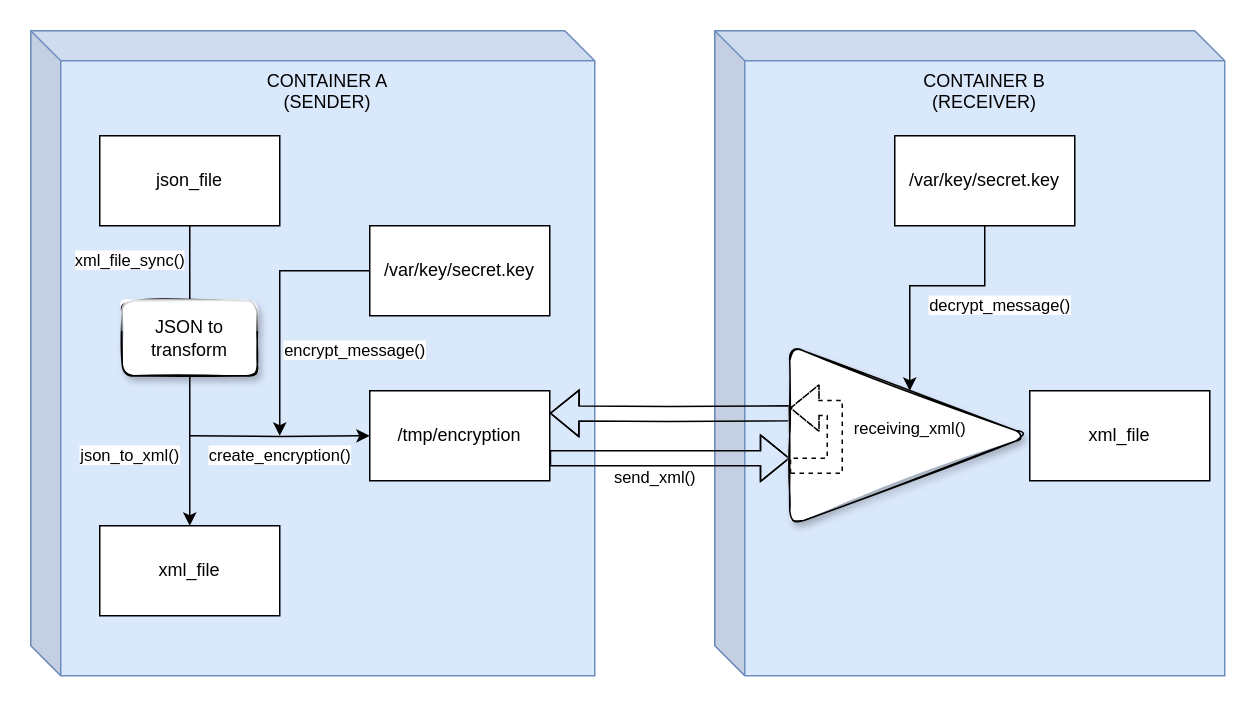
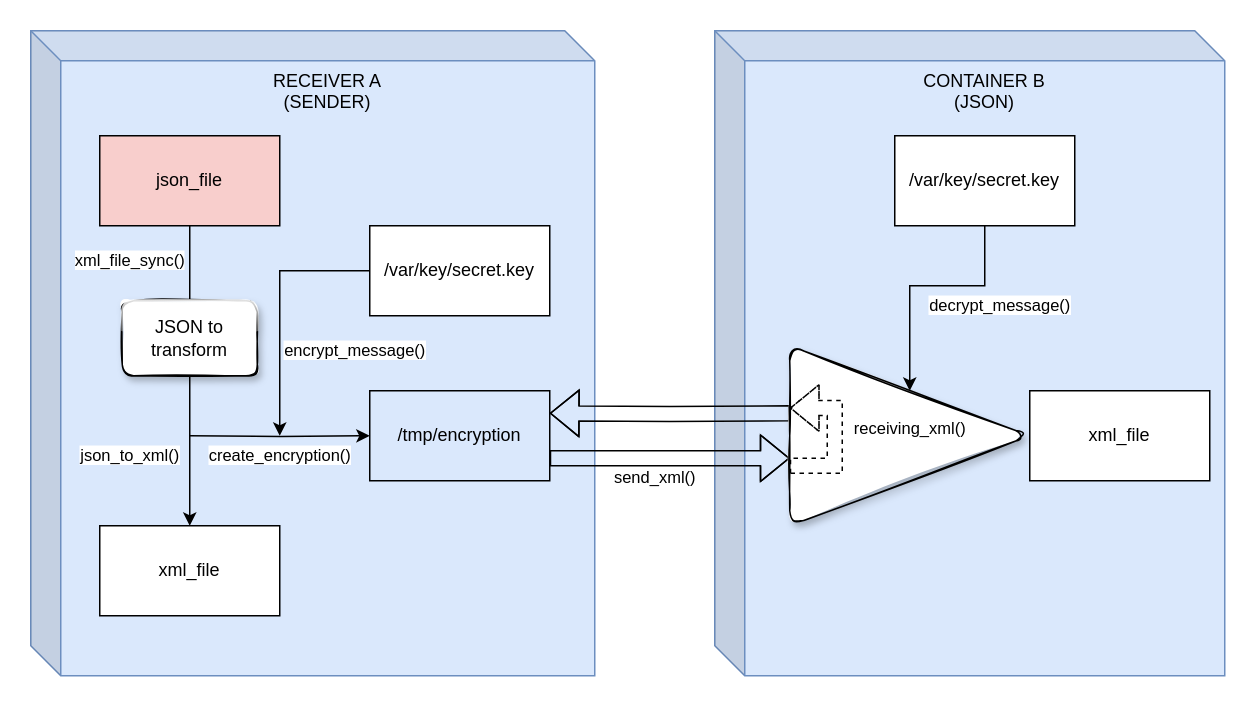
- <mxCell id="2" value="CONTAINER A&lt;br&gt;(SENDER)" style="shape=cube;whiteSpace=wrap;html=1;boundedLbl=1;backgroundOutline=1;darkOpacity=0.05;darkOpacity2=0.1;rounded=1;fontFamily=Helvetica;align=center;verticalAlign=top;fillColor=#dae8fc;strokeColor=#6c8ebf;" vertex="1" parent="1"><mxGeometry x="20" y="20" width="376" height="430" as="geometry" /></mxCell>
+ <mxCell id="2" value="RECEIVER A&lt;br&gt;(SENDER)" style="shape=cube;whiteSpace=wrap;html=1;boundedLbl=1;backgroundOutline=1;darkOpacity=0.05;darkOpacity2=0.1;rounded=1;fontFamily=Helvetica;align=center;verticalAlign=top;fillColor=#dae8fc;strokeColor=#6c8ebf;" vertex="1" parent="1"><mxGeometry x="20" y="20" width="376" height="430" as="geometry" /></mxCell>
- <mxCell id="3" value="CONTAINER B&lt;br&gt;(RECEIVER)" style="shape=cube;whiteSpace=wrap;html=1;boundedLbl=1;backgroundOutline=1;darkOpacity=0.05;darkOpacity2=0.1;rounded=1;fontFamily=Helvetica;align=center;verticalAlign=top;fillColor=#dae8fc;strokeColor=#6c8ebf;" vertex="1" parent="1"><mxGeometry x="476" y="20" width="340" height="430" as="geometry" /></mxCell>
+ <mxCell id="3" value="CONTAINER B&lt;br&gt;(JSON)" style="shape=cube;whiteSpace=wrap;html=1;boundedLbl=1;backgroundOutline=1;darkOpacity=0.05;darkOpacity2=0.1;rounded=1;fontFamily=Helvetica;align=center;verticalAlign=top;fillColor=#dae8fc;strokeColor=#6c8ebf;" vertex="1" parent="1"><mxGeometry x="476" y="20" width="340" height="430" as="geometry" /></mxCell>
- <mxCell id="5" value="json_file" style="rounded=0;whiteSpace=wrap;html=1;fontFamily=Helvetica;align=center;verticalAlign=middle;" vertex="1" parent="1"><mxGeometry x="66" y="90" width="120" height="60" as="geometry" /></mxCell>
+ <mxCell id="5" value="json_file" style="rounded=0;whiteSpace=wrap;html=1;fontFamily=Helvetica;align=center;verticalAlign=middle;fillColor=#f8cecc;" vertex="1" parent="1"><mxGeometry x="66" y="90" width="120" height="60" as="geometry" /></mxCell>
- <mxCell id="8" value="/tmp/encryption" style="rounded=0;whiteSpace=wrap;html=1;fontFamily=Helvetica;align=center;verticalAlign=middle;" vertex="1" parent="1"><mxGeometry x="246" y="260" width="120" height="60" as="geometry" /></mxCell>
+ <mxCell id="8" value="/tmp/encryption" style="rounded=0;whiteSpace=wrap;html=1;fontFamily=Helvetica;align=center;verticalAlign=middle;fillColor=#dae8fc;" vertex="1" parent="1"><mxGeometry x="246" y="260" width="120" height="60" as="geometry" /></mxCell>
